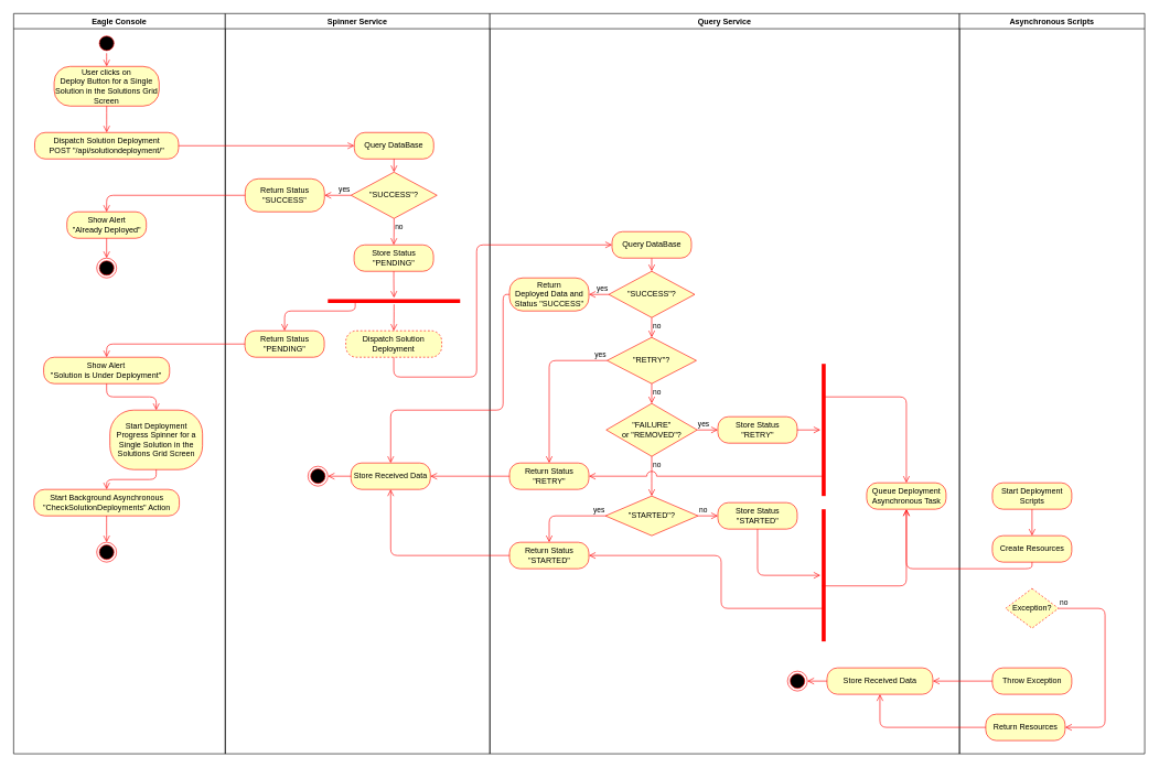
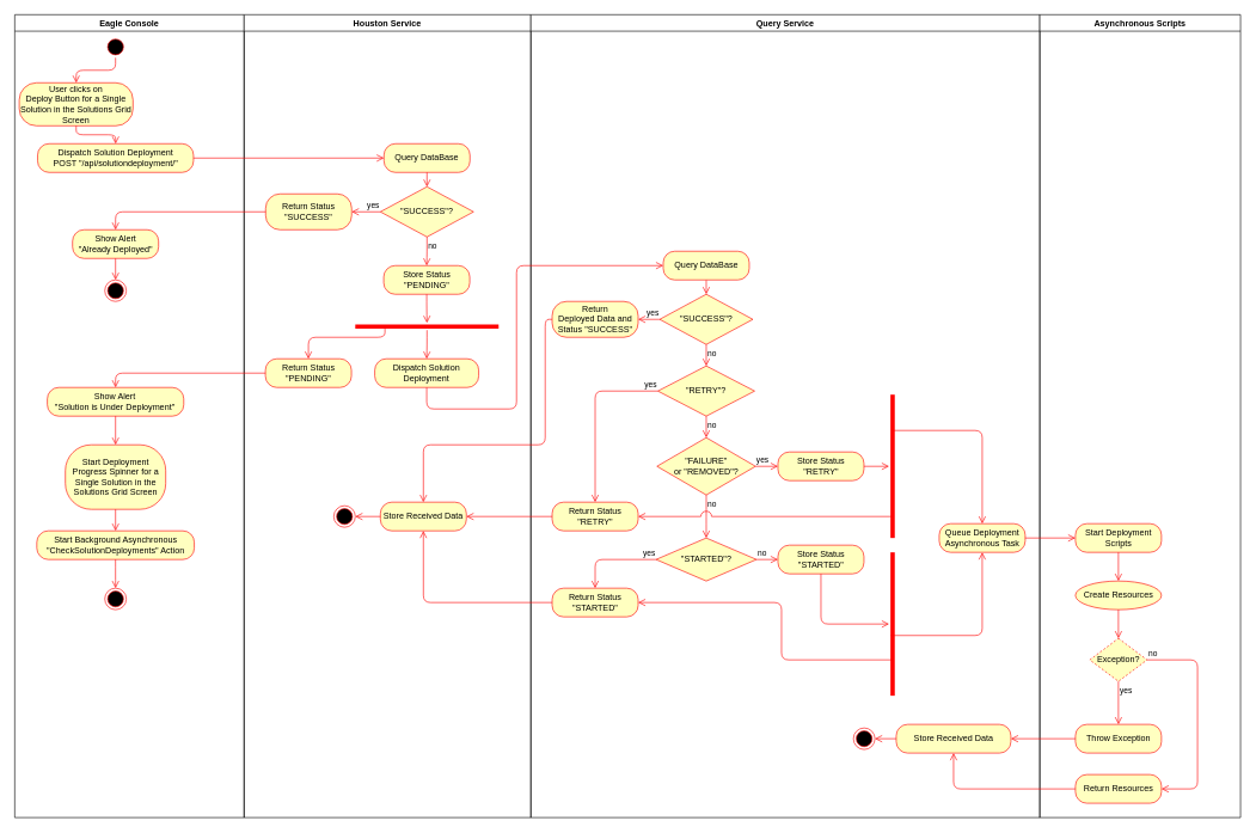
- <mxCell id="18" value="Spinner Service" style="swimlane;gradientColor=none;" parent="1" vertex="1"><mxGeometry x="340" y="20" width="400" height="1120" as="geometry"><mxRectangle x="240" y="40" width="130" height="23" as="alternateBounds" /></mxGeometry></mxCell>
+ <mxCell id="18" value="Houston Service" style="swimlane;gradientColor=none;" parent="1" vertex="1"><mxGeometry x="340" y="20" width="400" height="1120" as="geometry"><mxRectangle x="240" y="40" width="130" height="23" as="alternateBounds" /></mxGeometry></mxCell>
- <mxCell id="5" value="User clicks on&lt;br&gt;Deploy Button for a Single Solution in the Solutions Grid Screen" style="rounded=1;whiteSpace=wrap;html=1;arcSize=40;fontColor=#000000;fillColor=#ffffc0;strokeColor=#ff0000;" parent="2" vertex="1"><mxGeometry x="61.25" y="80" width="158.75" height="60" as="geometry" /></mxCell>
+ <mxCell id="5" value="User clicks on&lt;br&gt;Deploy Button for a Single Solution in the Solutions Grid Screen" style="rounded=1;whiteSpace=wrap;html=1;arcSize=40;fontColor=#000000;fillColor=#ffffc0;strokeColor=#ff0000;" parent="2" vertex="1"><mxGeometry x="6.25" y="95" width="158.75" height="60" as="geometry" /></mxCell>
- <mxCell id="23" value="Dispatch Solution Deployment" style="rounded=1;whiteSpace=wrap;html=1;arcSize=40;fontColor=#000000;fillColor=#ffffc0;strokeColor=#ff0000;dashed=1;" parent="18" vertex="1"><mxGeometry x="182.24" y="480" width="145" height="40" as="geometry" /></mxCell>
+ <mxCell id="23" value="Dispatch Solution Deployment" style="rounded=1;whiteSpace=wrap;html=1;arcSize=40;fontColor=#000000;fillColor=#ffffc0;strokeColor=#ff0000;" parent="18" vertex="1"><mxGeometry x="182.24" y="480" width="145" height="40" as="geometry" /></mxCell>
- <mxCell id="8" value="Start Deployment&lt;br&gt;Progress Spinner for a Single Solution in the Solutions Grid Screen" style="rounded=1;whiteSpace=wrap;html=1;arcSize=40;fontColor=#000000;fillColor=#ffffc0;strokeColor=#ff0000;" parent="2" vertex="1"><mxGeometry x="145.62" y="600" width="140" height="90" as="geometry" /></mxCell>
+ <mxCell id="8" value="Start Deployment&lt;br&gt;Progress Spinner for a Single Solution in the Solutions Grid Screen" style="rounded=1;whiteSpace=wrap;html=1;arcSize=40;fontColor=#000000;fillColor=#ffffc0;strokeColor=#ff0000;" parent="2" vertex="1"><mxGeometry x="70.62" y="600" width="140" height="90" as="geometry" /></mxCell>
+ <mxCell id="85" value="" style="edgeStyle=orthogonalEdgeStyle;html=1;verticalAlign=bottom;endArrow=open;endSize=8;strokeColor=#ff0000;exitX=1;exitY=0.5;exitDx=0;exitDy=0;" parent="1" source="60" target="68" edge="1"><mxGeometry relative="1" as="geometry"><mxPoint x="1449.68" y="820" as="targetPoint" /><mxPoint x="1429.68" y="660" as="sourcePoint" /></mxGeometry></mxCell>
- <mxCell id="69" value="Create Resources" style="rounded=1;whiteSpace=wrap;html=1;arcSize=40;fontColor=#000000;fillColor=#ffffc0;strokeColor=#ff0000;" parent="67" vertex="1"><mxGeometry x="49.68" y="790" width="120" height="40" as="geometry" /></mxCell>
+ <mxCell id="69" value="Create Resources" style="ellipse;whiteSpace=wrap;html=1;arcSize=40;fontColor=#000000;fillColor=#ffffc0;strokeColor=#ff0000;" parent="67" vertex="1"><mxGeometry x="49.68" y="790" width="120" height="40" as="geometry" /></mxCell>
- <mxCell id="72" value="" style="edgeStyle=orthogonalEdgeStyle;html=1;verticalAlign=bottom;endArrow=open;endSize=8;strokeColor=#ff0000;exitX=0.5;exitY=1;exitDx=0;exitDy=0;" parent="67" source="69" target="60" edge="1"><mxGeometry relative="1" as="geometry"><mxPoint x="99.68" y="940" as="targetPoint" /><mxPoint x="109.68" y="850" as="sourcePoint" /></mxGeometry></mxCell>
+ <mxCell id="72" value="" style="edgeStyle=orthogonalEdgeStyle;html=1;verticalAlign=bottom;endArrow=open;endSize=8;strokeColor=#ff0000;exitX=0.5;exitY=1;exitDx=0;exitDy=0;entryX=0.5;entryY=0;entryDx=0;entryDy=0;" parent="67" source="69" target="73" edge="1"><mxGeometry relative="1" as="geometry"><mxPoint x="99.68" y="940" as="targetPoint" /><mxPoint x="109.68" y="850" as="sourcePoint" /></mxGeometry></mxCell>
+ <mxCell id="75" value="yes" style="edgeStyle=orthogonalEdgeStyle;html=1;align=left;verticalAlign=top;endArrow=open;endSize=8;strokeColor=#ff0000;" parent="67" source="73" target="76" edge="1"><mxGeometry x="-1" relative="1" as="geometry"><mxPoint x="99.68" y="1040" as="targetPoint" /></mxGeometry></mxCell>
- <mxCell id="71" value="Return Resources" style="rounded=1;whiteSpace=wrap;html=1;arcSize=40;fontColor=#000000;fillColor=#ffffc0;strokeColor=#ff0000;" parent="67" vertex="1"><mxGeometry x="39.68" y="1060" width="120" height="40" as="geometry" /></mxCell>
+ <mxCell id="71" value="Return Resources" style="rounded=1;whiteSpace=wrap;html=1;arcSize=40;fontColor=#000000;fillColor=#ffffc0;strokeColor=#ff0000;" parent="67" vertex="1"><mxGeometry x="49.68" y="1060" width="120" height="40" as="geometry" /></mxCell>
